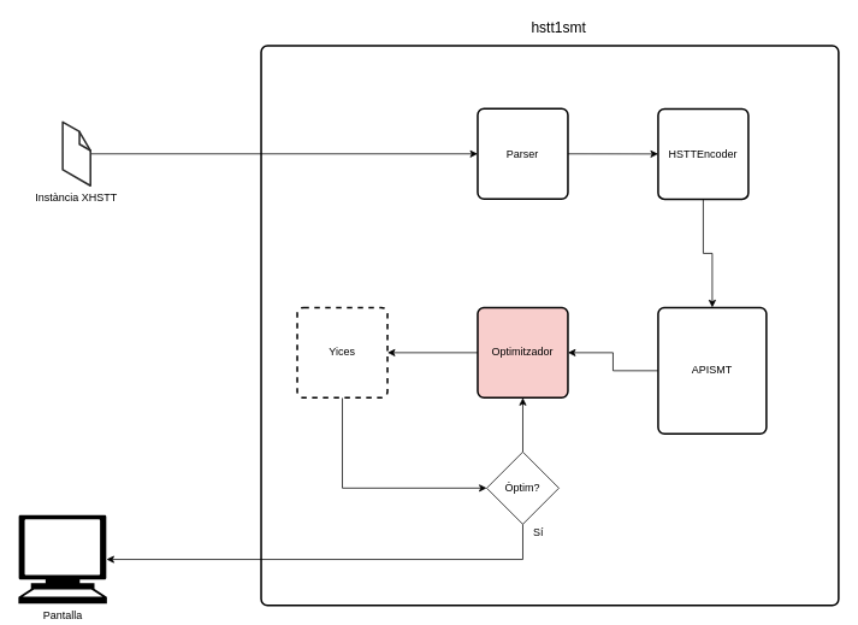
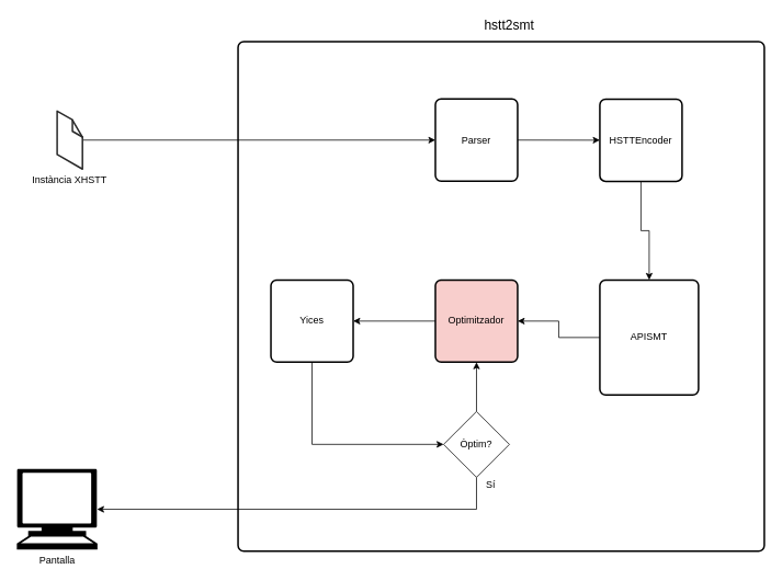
- <mxCell id="20" value="&lt;font style=&quot;font-size: 16px&quot;&gt;hstt1smt&lt;/font&gt;" style="text;html=1;strokeColor=none;fillColor=none;align=center;verticalAlign=middle;whiteSpace=wrap;rounded=0;" vertex="1" parent="1"><mxGeometry x="599" y="20" width="40" height="20" as="geometry" /></mxCell>
+ <mxCell id="20" value="&lt;font style=&quot;font-size: 16px&quot;&gt;hstt2smt&lt;/font&gt;" style="text;html=1;strokeColor=none;fillColor=none;align=center;verticalAlign=middle;whiteSpace=wrap;rounded=0;" vertex="1" parent="1"><mxGeometry x="599" y="20" width="40" height="20" as="geometry" /></mxCell>
- <mxCell id="17" value="Yices" style="rounded=1;whiteSpace=wrap;html=1;absoluteArcSize=1;arcSize=14;strokeWidth=2;fillColor=#ffffff;dashed=1;" vertex="1" parent="1"><mxGeometry x="329" y="340" width="100" height="100" as="geometry" /></mxCell>
+ <mxCell id="17" value="Yices" style="rounded=1;whiteSpace=wrap;html=1;absoluteArcSize=1;arcSize=14;strokeWidth=2;fillColor=#ffffff;" vertex="1" parent="1"><mxGeometry x="329" y="340" width="100" height="100" as="geometry" /></mxCell>
